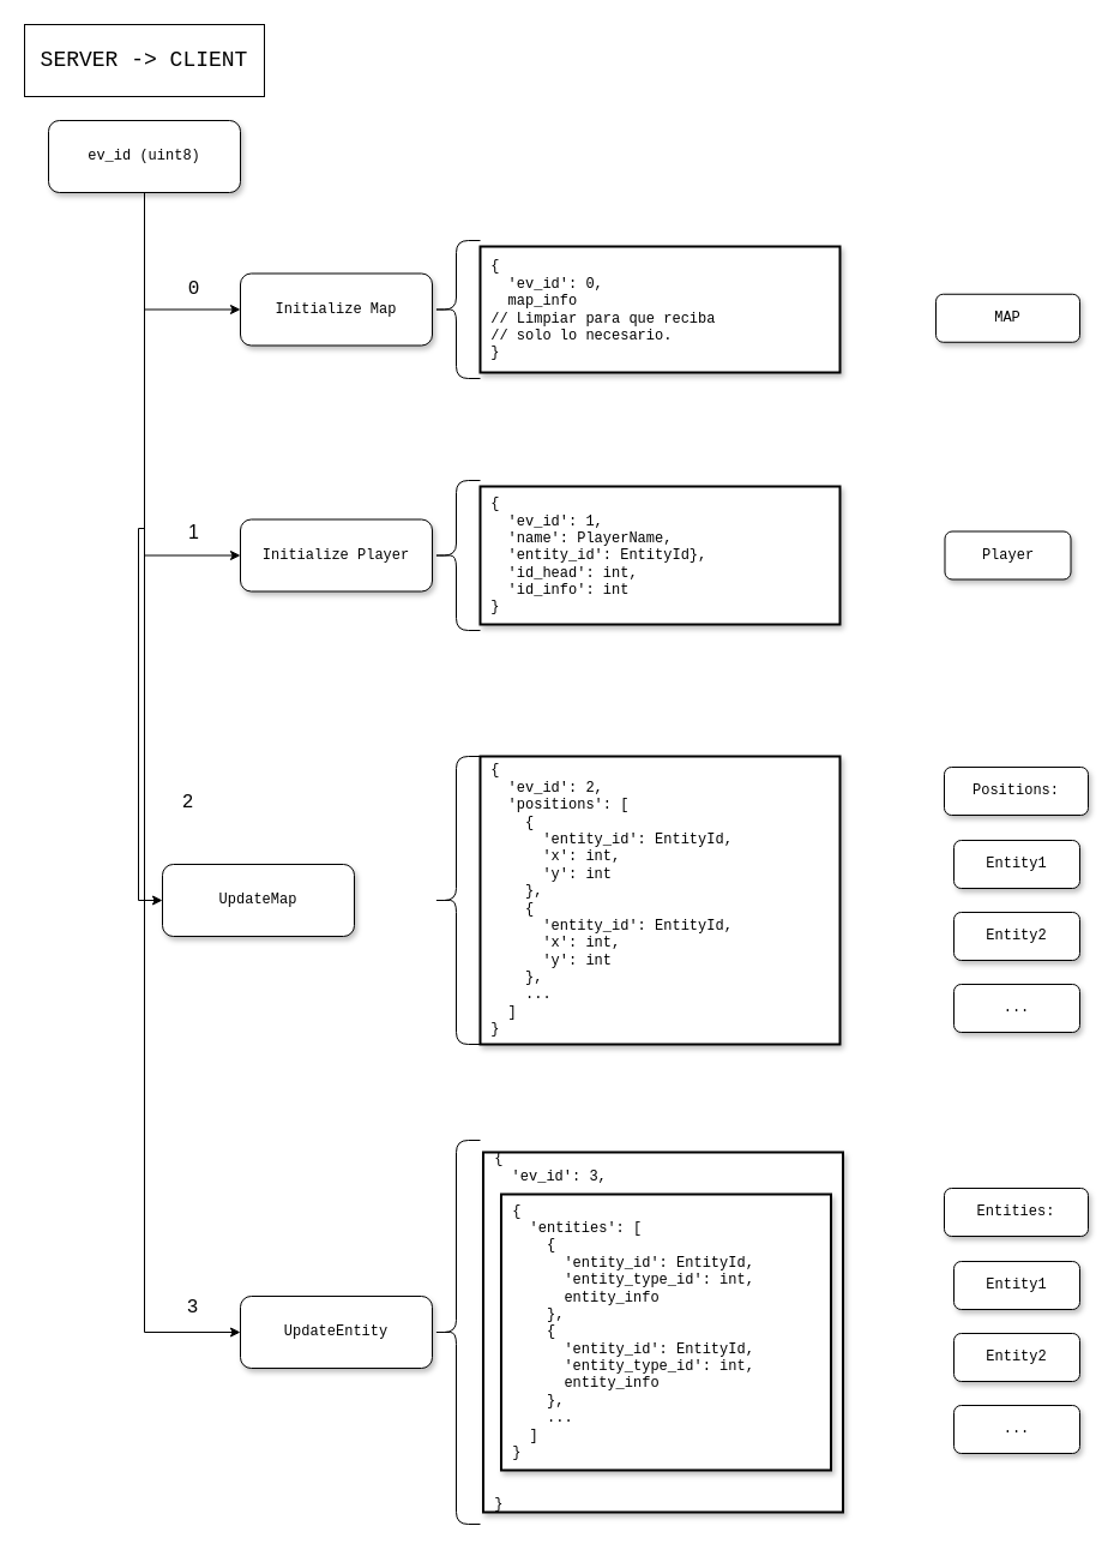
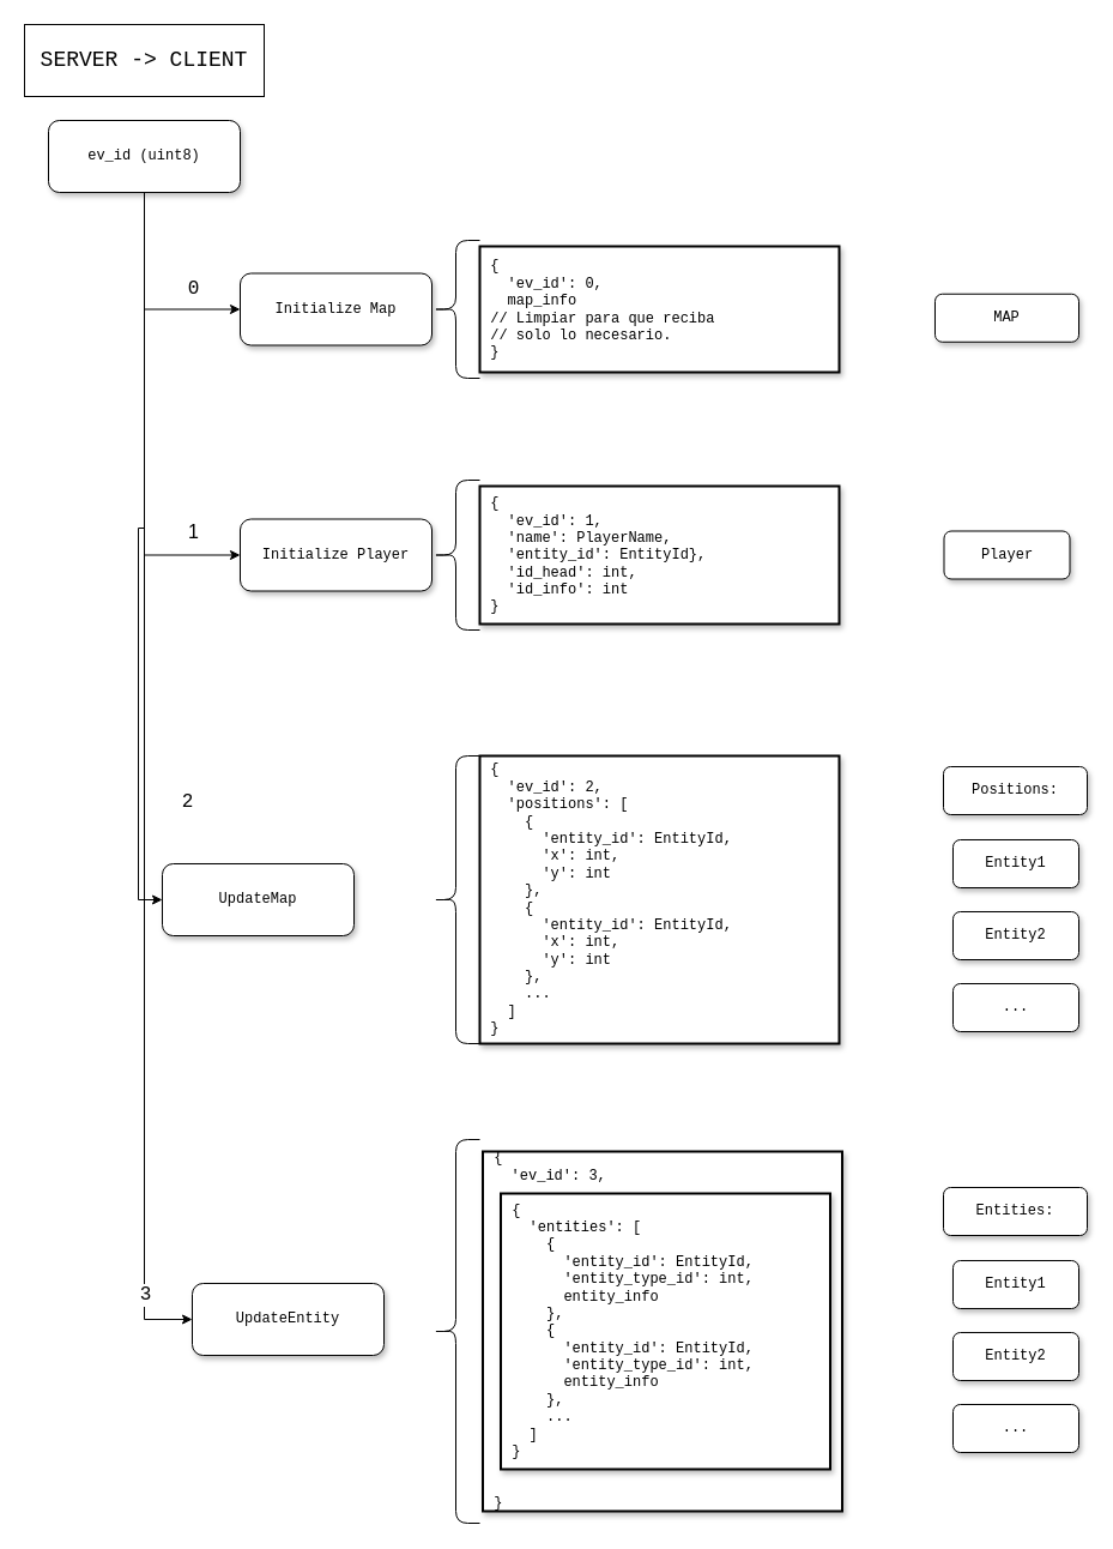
- <mxCell id="22" value="&lt;span&gt;UpdateEntity&lt;/span&gt;" style="whiteSpace=wrap;html=1;rounded=1;shadow=1;labelBackgroundColor=none;strokeWidth=1;fontFamily=Courier New;fontSize=12;align=center;" parent="1" vertex="1"><mxGeometry x="200" y="1080" width="160" height="60" as="geometry" /></mxCell>
+ <mxCell id="22" value="&lt;span&gt;UpdateEntity&lt;/span&gt;" style="whiteSpace=wrap;html=1;rounded=1;shadow=1;labelBackgroundColor=none;strokeWidth=1;fontFamily=Courier New;fontSize=12;align=center;" parent="1" vertex="1"><mxGeometry x="160" y="1070" width="160" height="60" as="geometry" /></mxCell>
